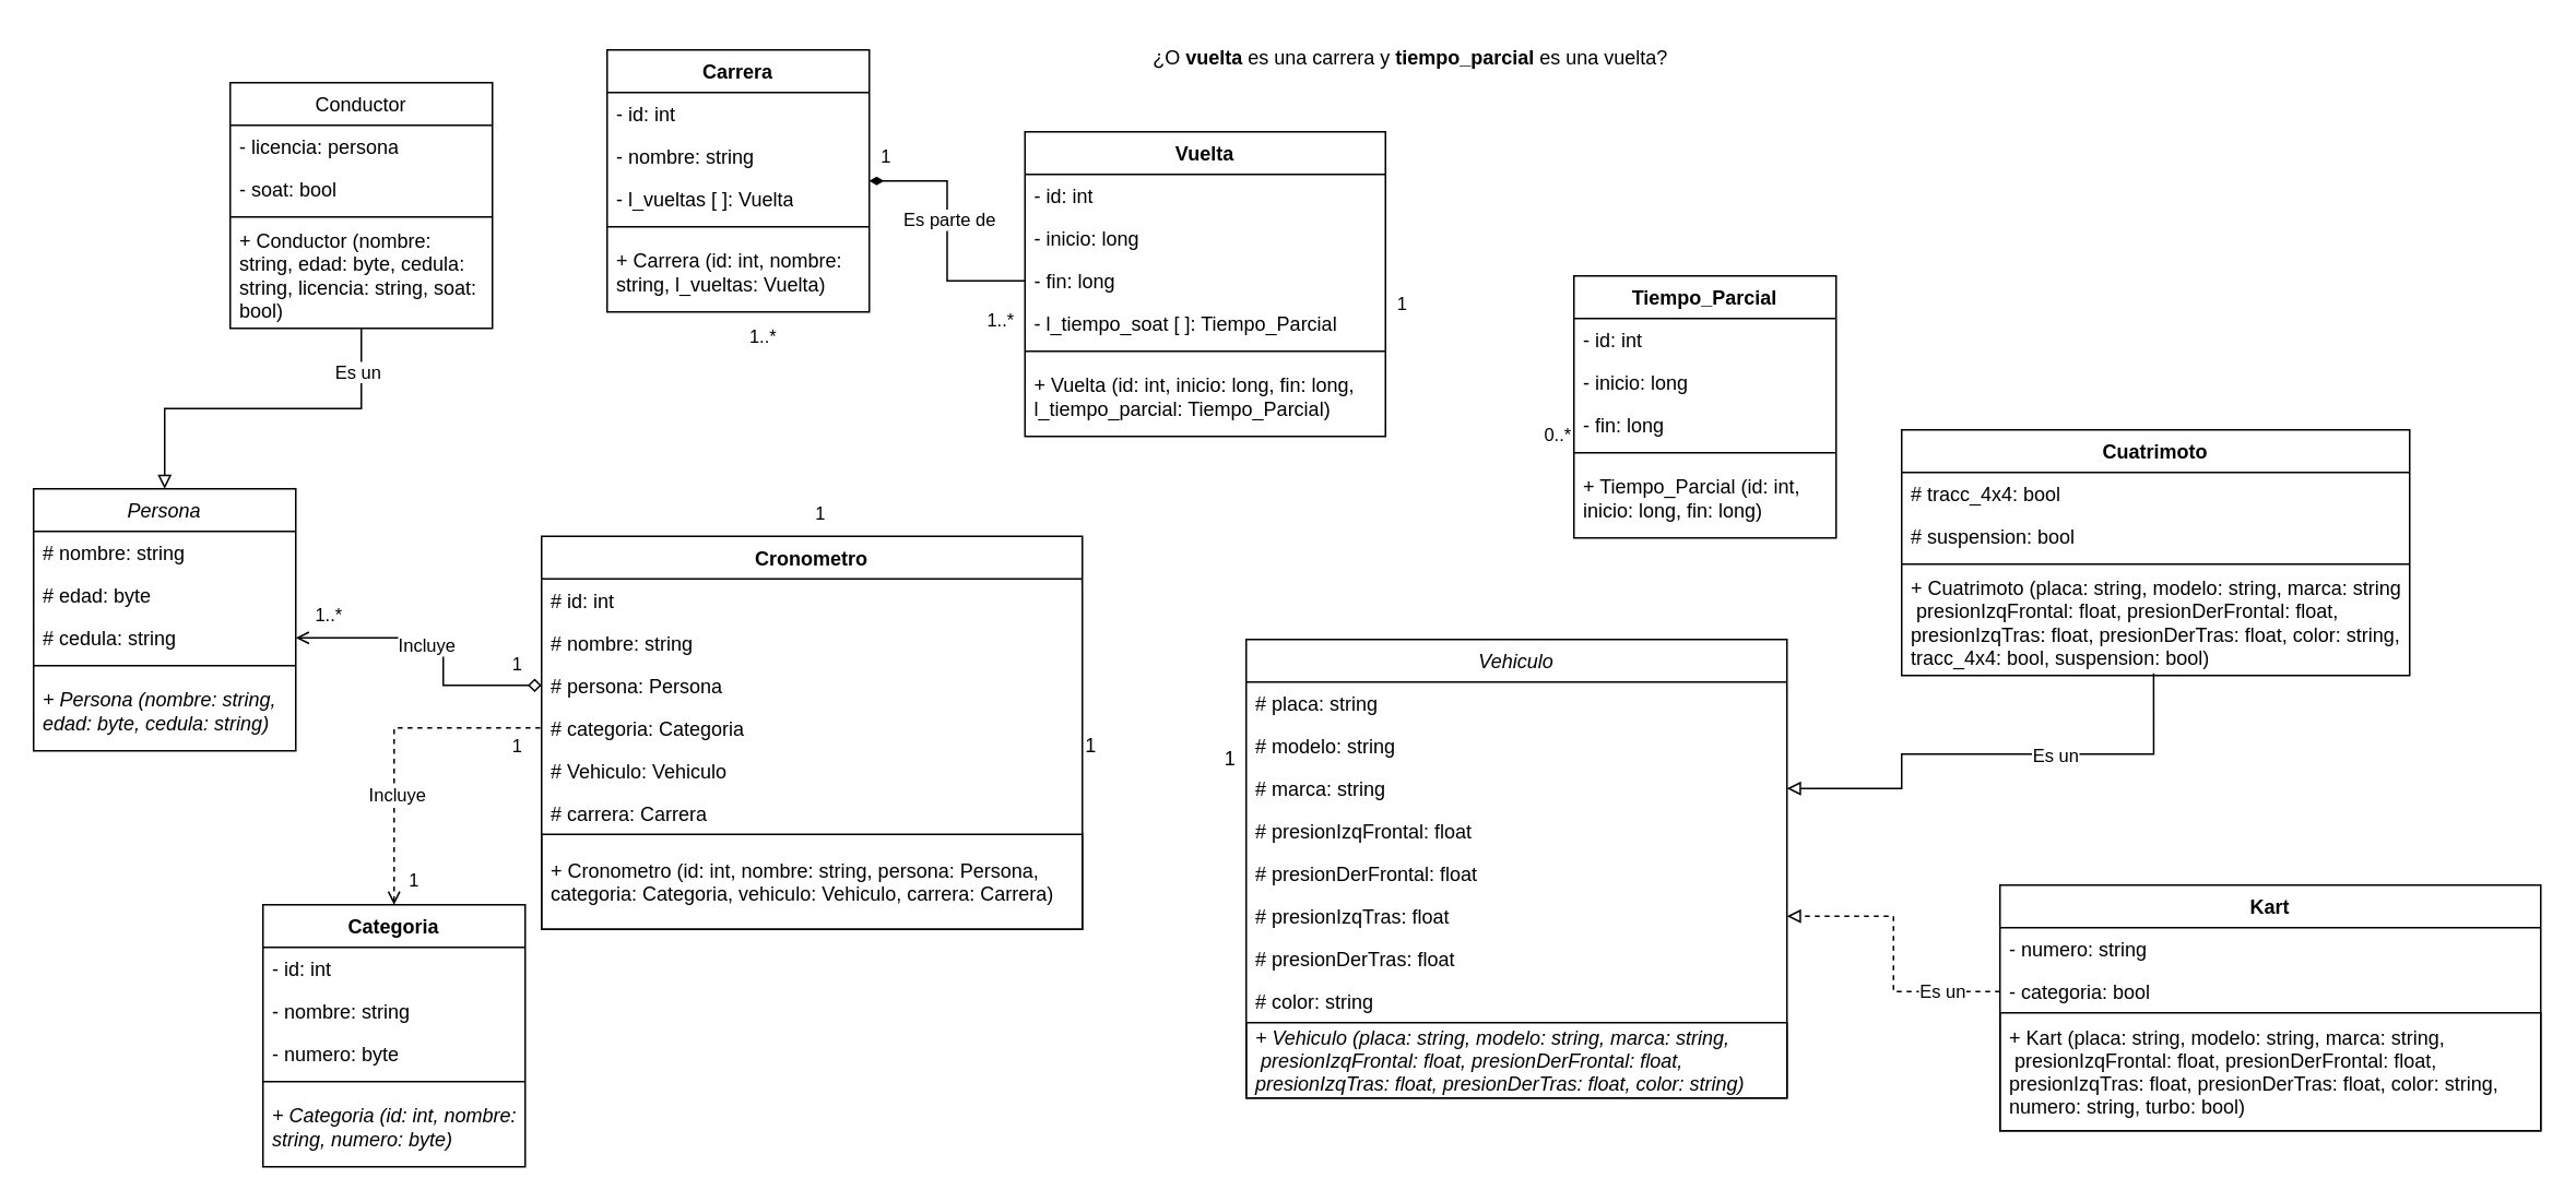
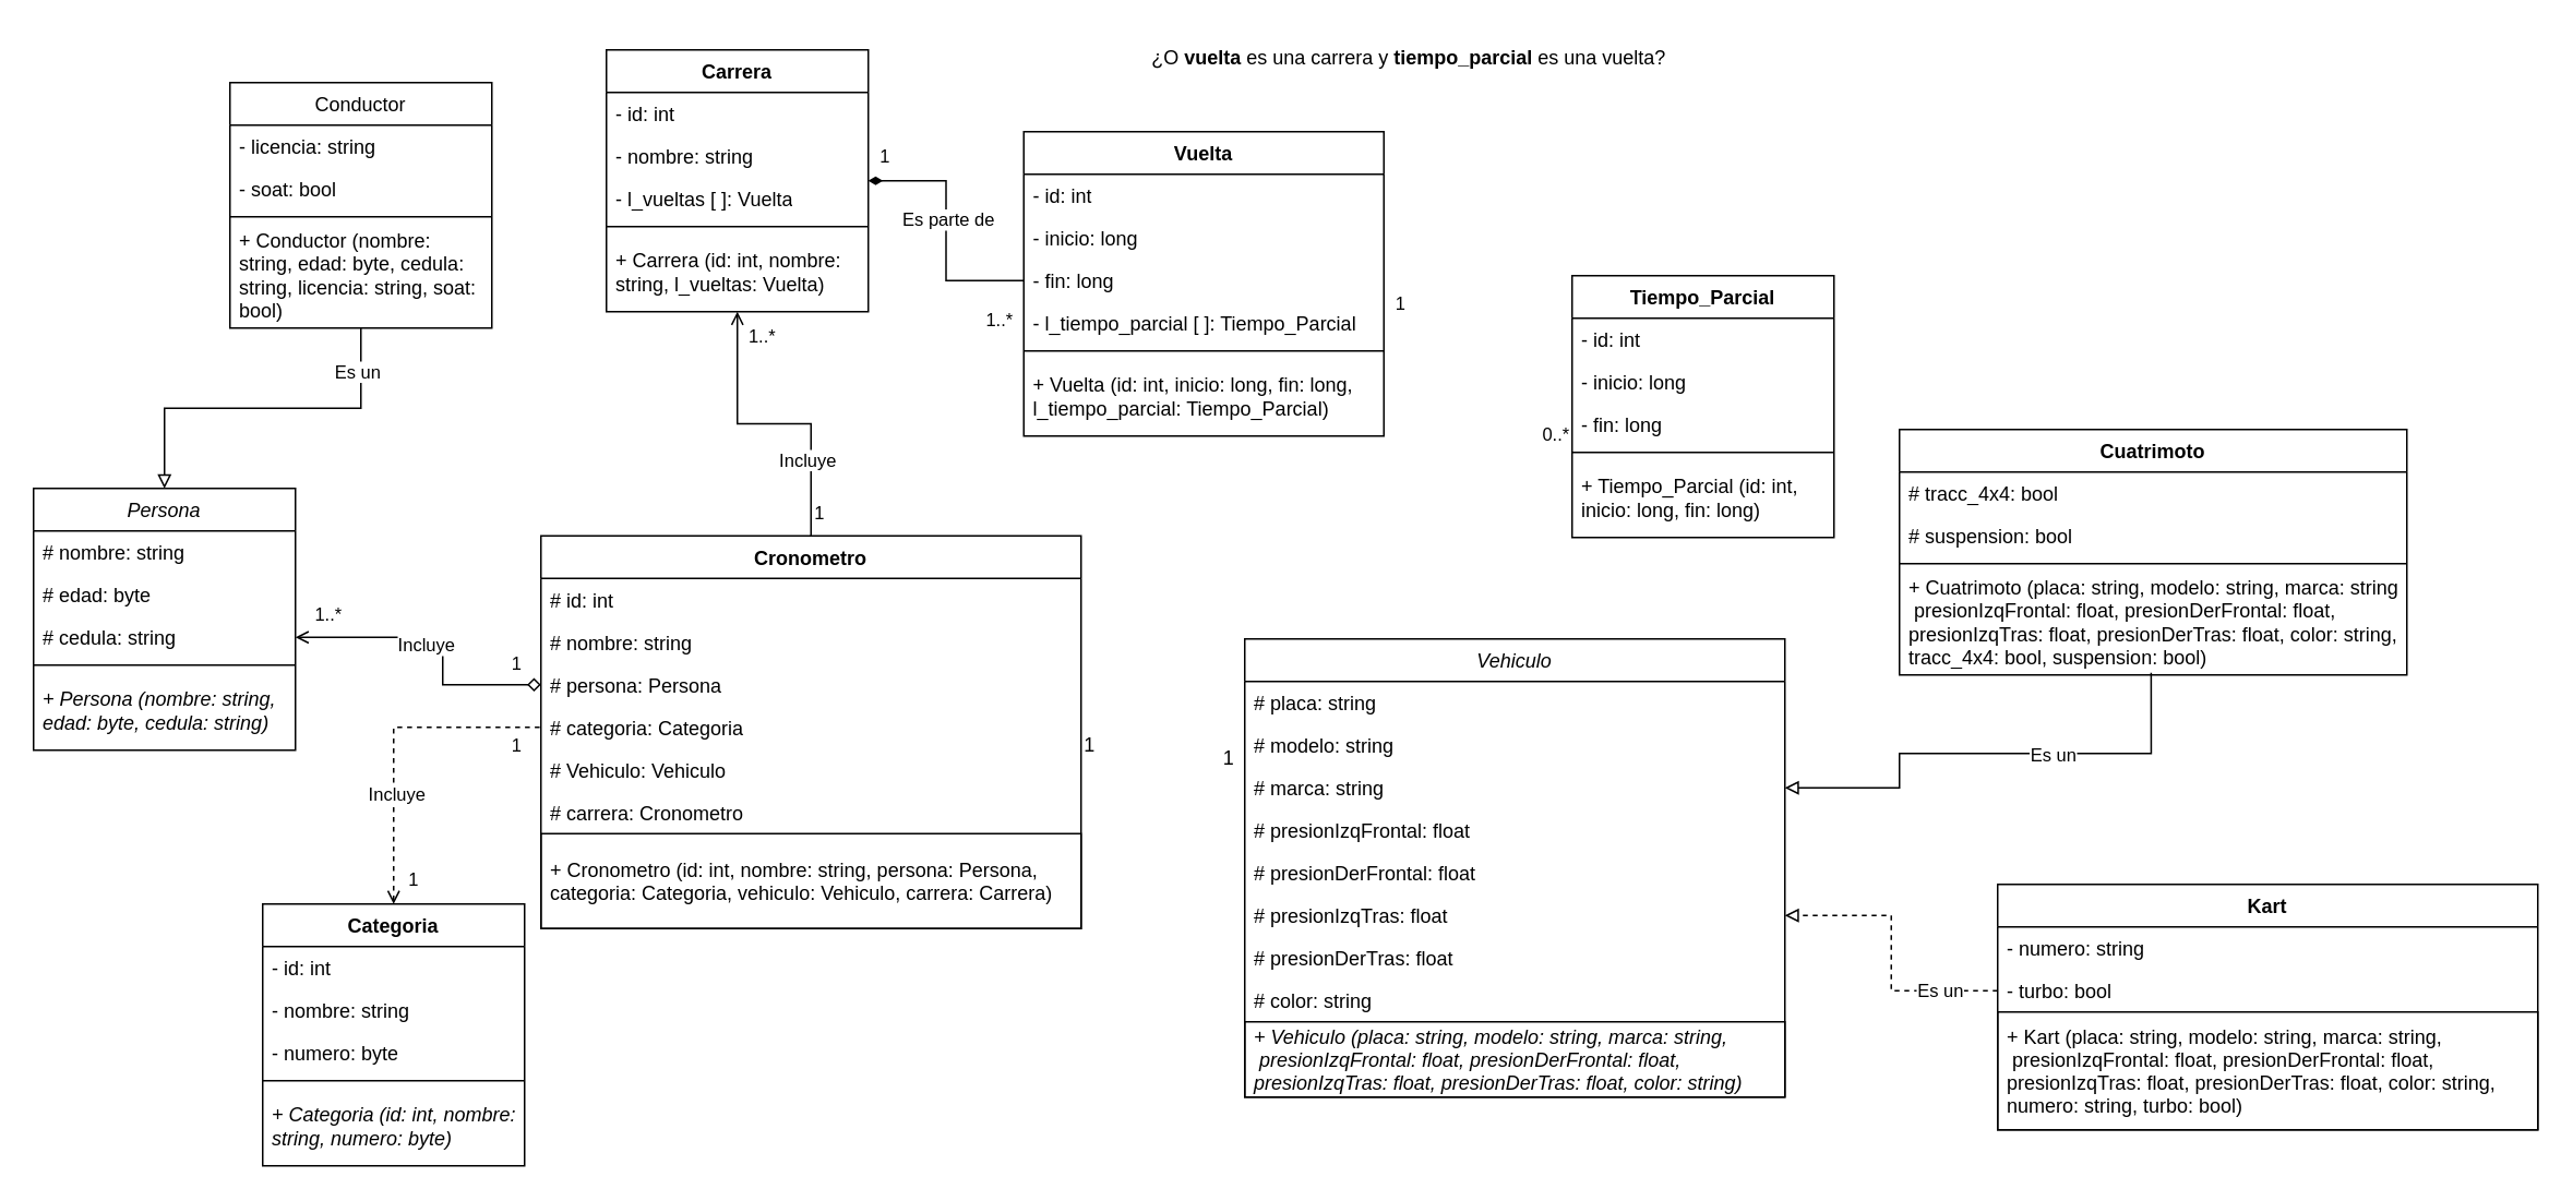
- <mxCell id="34" value="- licencia: persona" style="text;strokeColor=none;fillColor=none;align=left;verticalAlign=top;spacingLeft=4;spacingRight=4;overflow=hidden;rotatable=0;points=[[0,0.5],[1,0.5]];portConstraint=eastwest;whiteSpace=wrap;html=1;" parent="33" vertex="1"><mxGeometry y="26" width="160" height="26" as="geometry" /></mxCell>
+ <mxCell id="34" value="- licencia: string" style="text;strokeColor=none;fillColor=none;align=left;verticalAlign=top;spacingLeft=4;spacingRight=4;overflow=hidden;rotatable=0;points=[[0,0.5],[1,0.5]];portConstraint=eastwest;whiteSpace=wrap;html=1;" parent="33" vertex="1"><mxGeometry y="26" width="160" height="26" as="geometry" /></mxCell>
- <mxCell id="60" value="- l_tiempo_soat [ ]: Tiempo_Parcial" style="text;strokeColor=none;fillColor=none;align=left;verticalAlign=top;spacingLeft=4;spacingRight=4;overflow=hidden;rotatable=0;points=[[0,0.5],[1,0.5]];portConstraint=eastwest;whiteSpace=wrap;html=1;" parent="56" vertex="1"><mxGeometry y="104" width="220" height="26" as="geometry" /></mxCell>
+ <mxCell id="60" value="- l_tiempo_parcial [ ]: Tiempo_Parcial" style="text;strokeColor=none;fillColor=none;align=left;verticalAlign=top;spacingLeft=4;spacingRight=4;overflow=hidden;rotatable=0;points=[[0,0.5],[1,0.5]];portConstraint=eastwest;whiteSpace=wrap;html=1;" parent="56" vertex="1"><mxGeometry y="104" width="220" height="26" as="geometry" /></mxCell>
+ <mxCell id="48" style="edgeStyle=orthogonalEdgeStyle;rounded=0;orthogonalLoop=1;jettySize=auto;html=1;entryX=0.5;entryY=0;entryDx=0;entryDy=0;startArrow=open;startFill=0;endArrow=none;" parent="1" source="50" target="69" edge="1"><mxGeometry relative="1" as="geometry" /></mxCell>
+ <mxCell id="49" value="Incluye" style="edgeLabel;html=1;align=center;verticalAlign=middle;resizable=0;points=[];" parent="48" vertex="1" connectable="0"><mxGeometry x="0.481" y="-3" relative="1" as="geometry"><mxPoint as="offset" /></mxGeometry></mxCell>
- <mxCell id="75" value="# carrera: Carrera" style="text;align=left;verticalAlign=top;spacingLeft=4;spacingRight=4;overflow=hidden;rotatable=0;points=[[0,0.5],[1,0.5]];portConstraint=eastwest;" parent="69" vertex="1"><mxGeometry y="156" width="330" height="26" as="geometry" /></mxCell>
+ <mxCell id="75" value="# carrera: Cronometro" style="text;align=left;verticalAlign=top;spacingLeft=4;spacingRight=4;overflow=hidden;rotatable=0;points=[[0,0.5],[1,0.5]];portConstraint=eastwest;" parent="69" vertex="1"><mxGeometry y="156" width="330" height="26" as="geometry" /></mxCell>
- <mxCell id="16" value="- categoria: bool&#10;" style="text;align=left;verticalAlign=top;spacingLeft=4;spacingRight=4;overflow=hidden;rotatable=0;points=[[0,0.5],[1,0.5]];portConstraint=eastwest;rounded=0;shadow=0;html=0;" parent="14" vertex="1"><mxGeometry y="52" width="330" height="26" as="geometry" /></mxCell>
+ <mxCell id="16" value="- turbo: bool&#10;" style="text;align=left;verticalAlign=top;spacingLeft=4;spacingRight=4;overflow=hidden;rotatable=0;points=[[0,0.5],[1,0.5]];portConstraint=eastwest;rounded=0;shadow=0;html=0;" parent="14" vertex="1"><mxGeometry y="52" width="330" height="26" as="geometry" /></mxCell>
